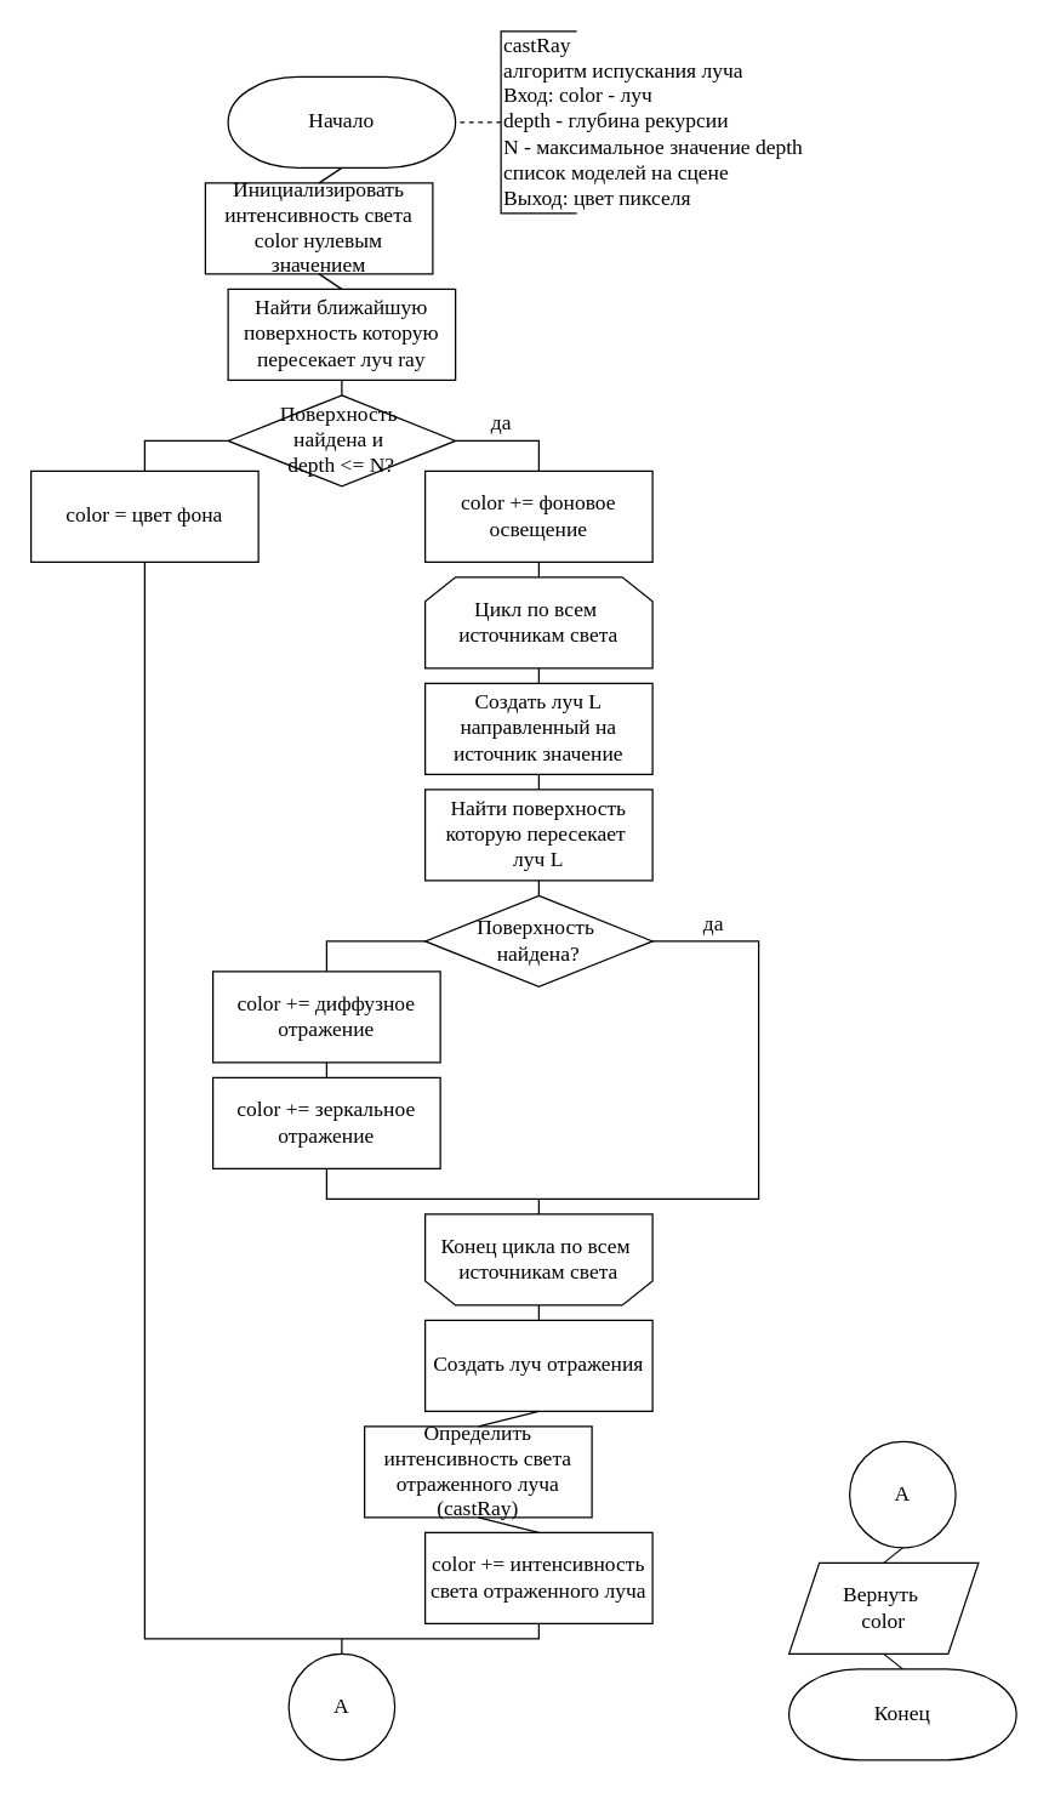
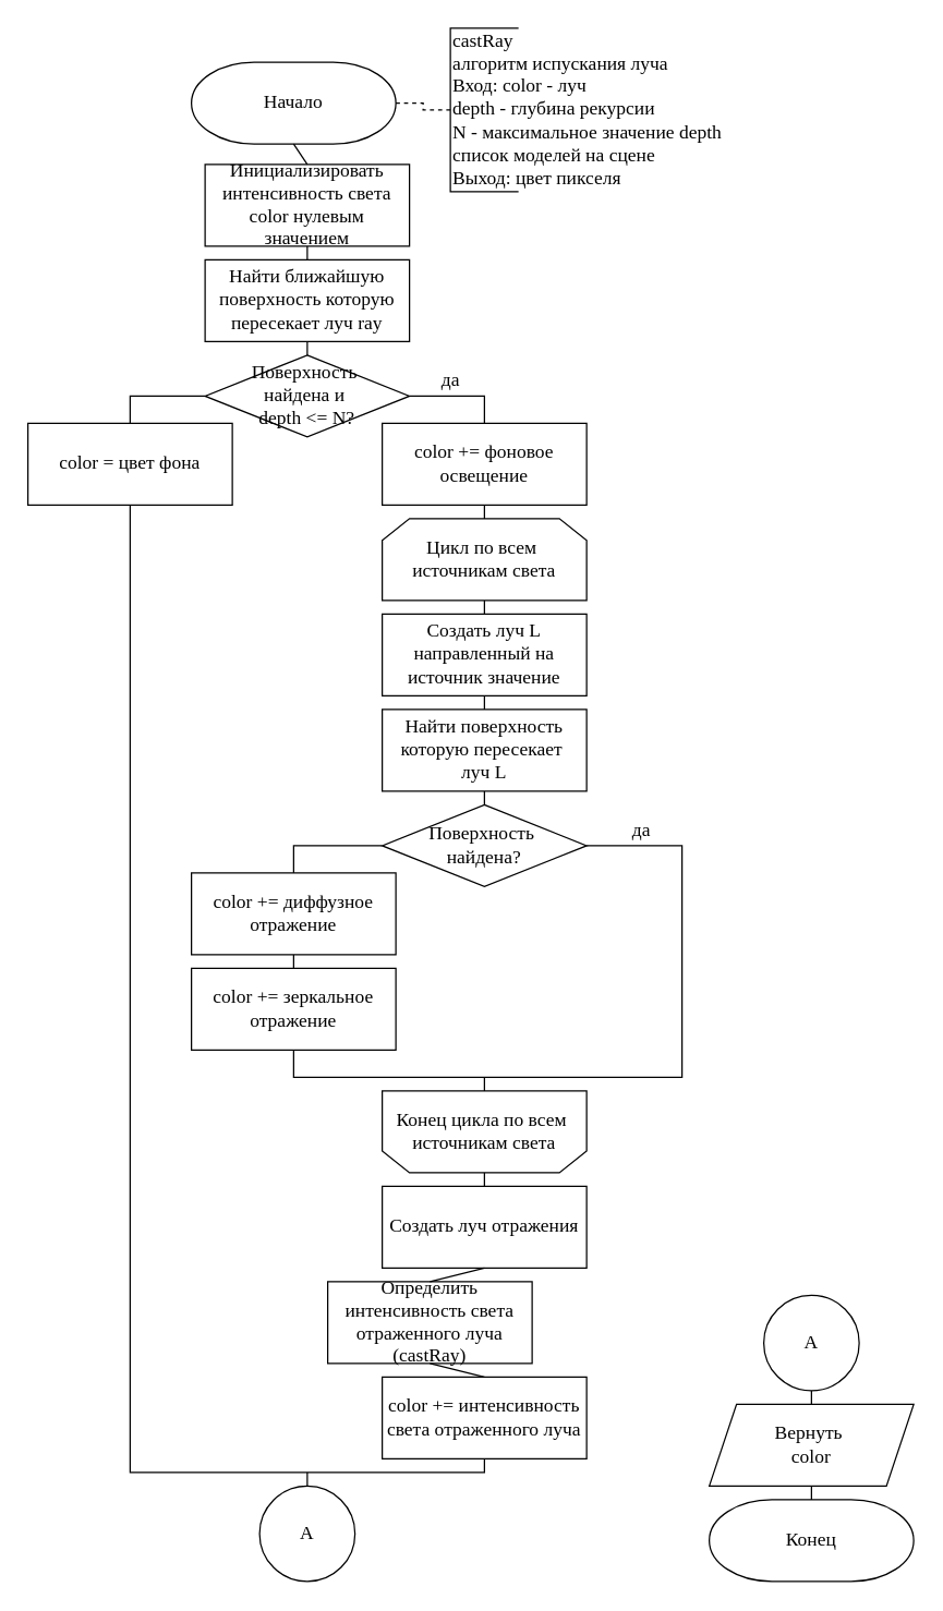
- <mxCell id="2" value="Начало" style="strokeWidth=1;html=1;shape=mxgraph.flowchart.terminator;whiteSpace=wrap;fontFamily=Times New Roman;fontSize=14;" parent="1" vertex="1"><mxGeometry x="150" y="50" width="150" height="60" as="geometry" /></mxCell>
+ <mxCell id="2" value="Начало" style="strokeWidth=1;html=1;shape=mxgraph.flowchart.terminator;whiteSpace=wrap;fontFamily=Times New Roman;fontSize=14;" parent="1" vertex="1"><mxGeometry x="140" y="45" width="150" height="60" as="geometry" /></mxCell>
- <mxCell id="6" value="Инициализировать интенсивность света color нулевым значением" style="rounded=0;whiteSpace=wrap;html=1;fontFamily=Times New Roman;fontSize=14;" parent="1" vertex="1"><mxGeometry x="135" y="120" width="150" height="60" as="geometry" /></mxCell>
+ <mxCell id="6" value="Инициализировать интенсивность света color нулевым значением" style="rounded=0;whiteSpace=wrap;html=1;fontFamily=Times New Roman;fontSize=14;" parent="1" vertex="1"><mxGeometry x="150" y="120" width="150" height="60" as="geometry" /></mxCell>
- <mxCell id="45" value="Вернуть&amp;nbsp;&lt;div style=&quot;font-size: 14px;&quot;&gt;color&lt;/div&gt;" style="shape=parallelogram;perimeter=parallelogramPerimeter;whiteSpace=wrap;html=1;fixedSize=1;fontFamily=Times New Roman;fontSize=14;" parent="1" vertex="1"><mxGeometry x="520" y="1030" width="125" height="60" as="geometry" /></mxCell>
+ <mxCell id="45" value="Вернуть&amp;nbsp;&lt;div style=&quot;font-size: 14px;&quot;&gt;color&lt;/div&gt;" style="shape=parallelogram;perimeter=parallelogramPerimeter;whiteSpace=wrap;html=1;fixedSize=1;fontFamily=Times New Roman;fontSize=14;" parent="1" vertex="1"><mxGeometry x="520" y="1030" width="150" height="60" as="geometry" /></mxCell>
